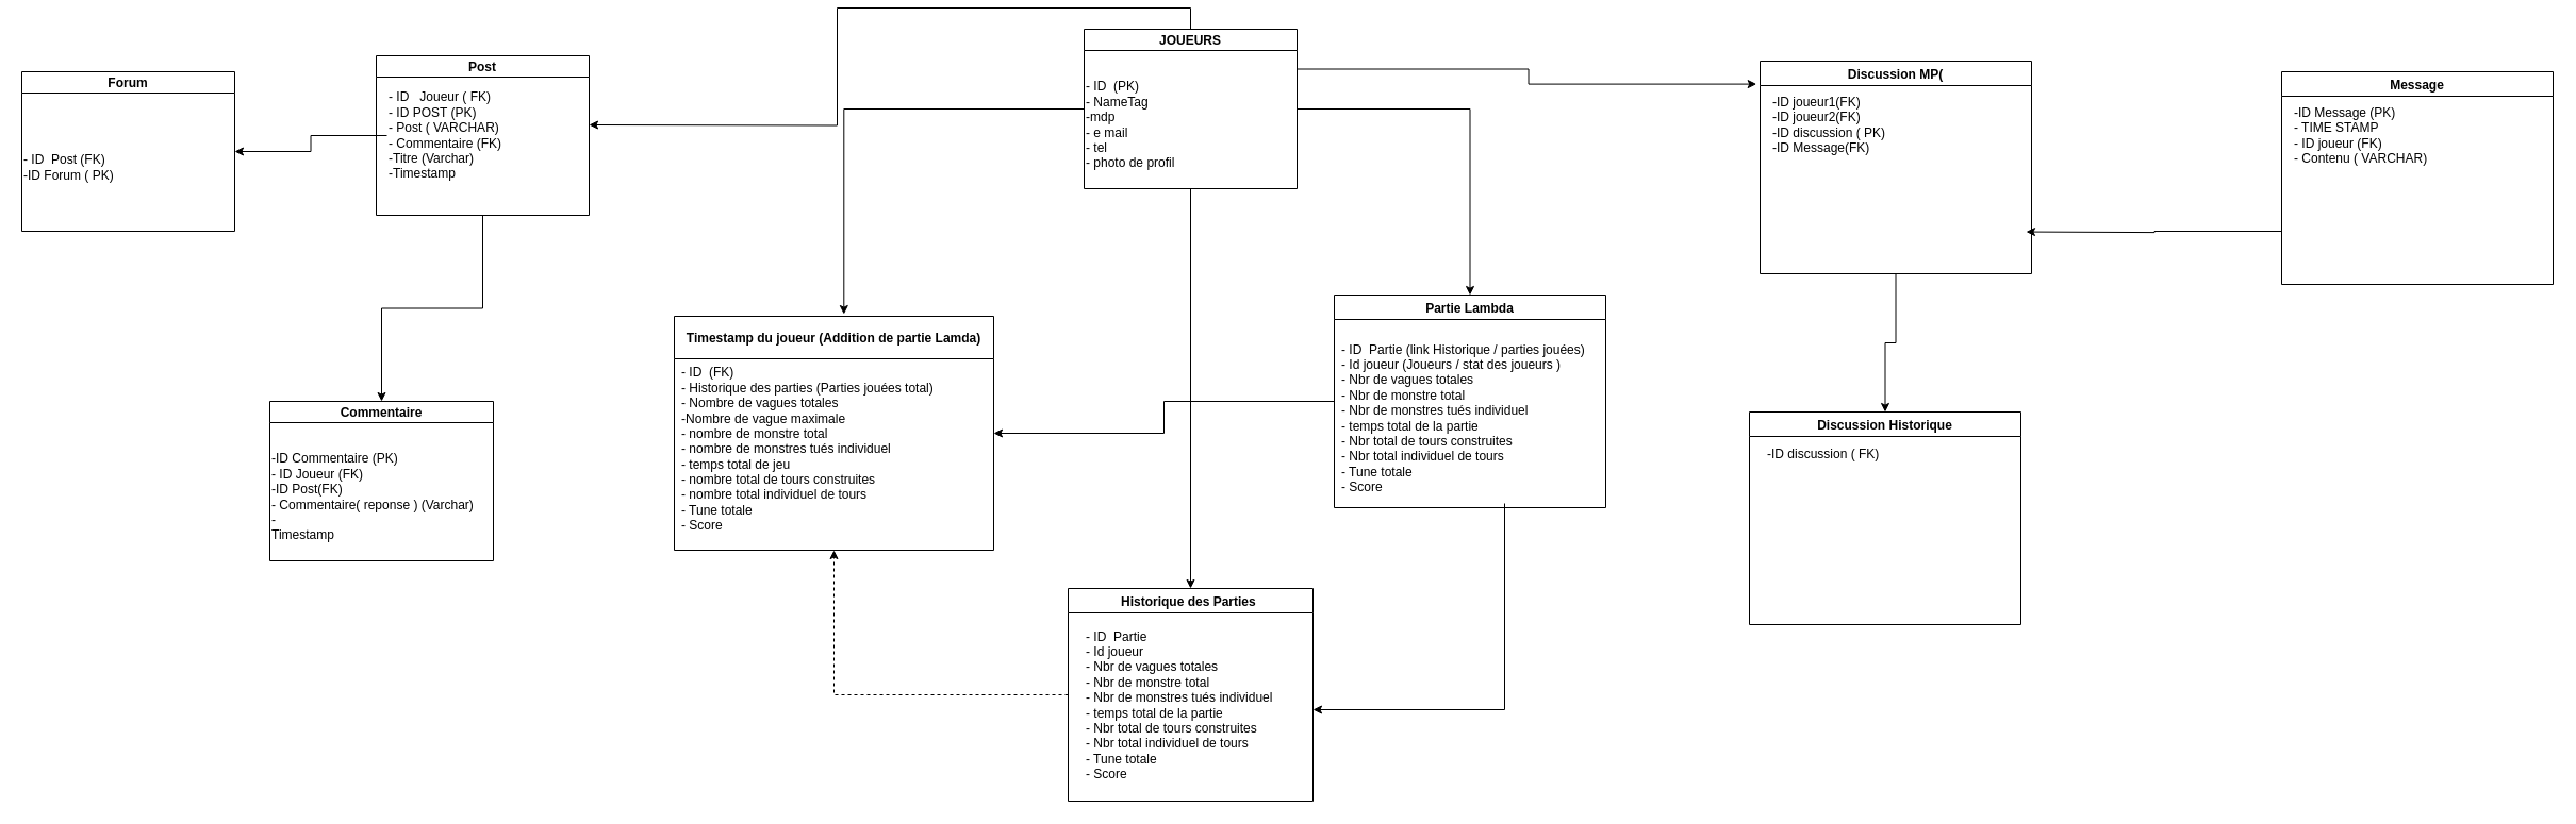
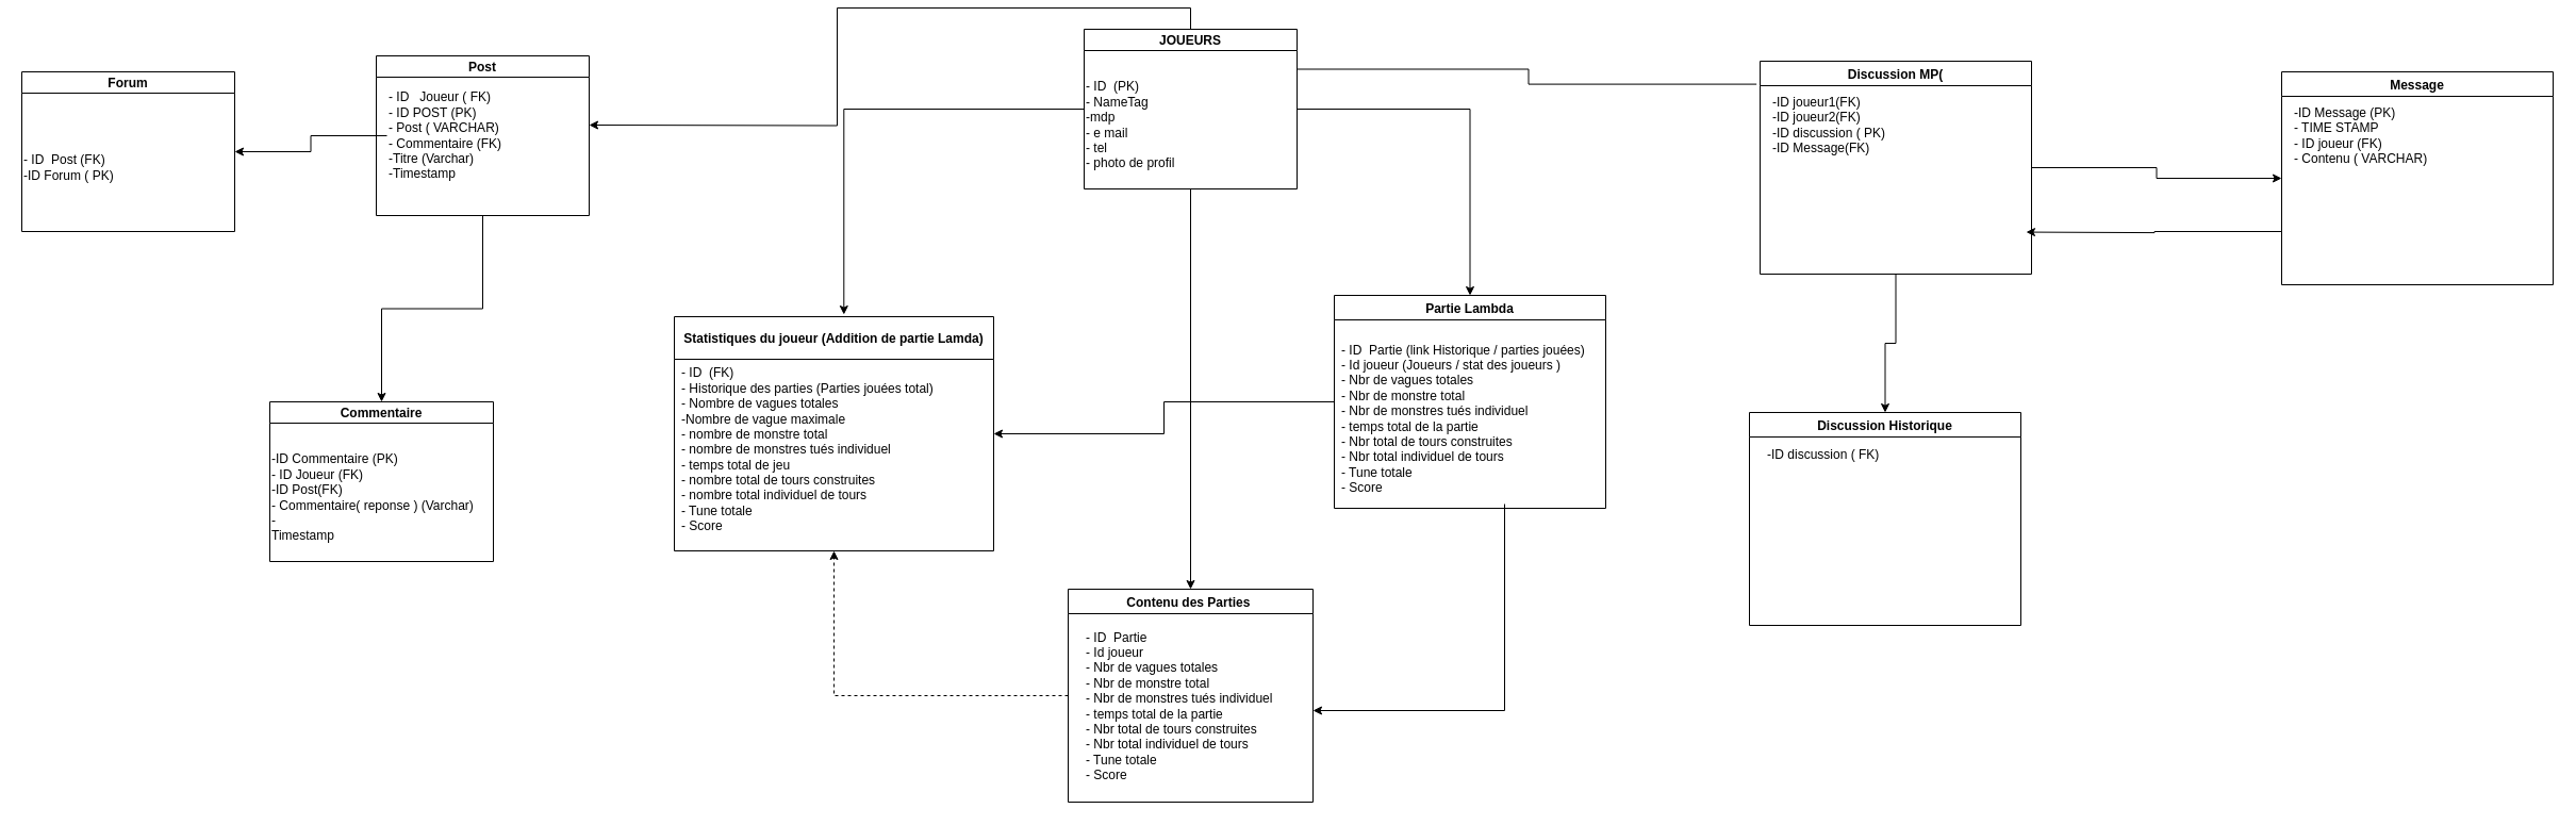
- <mxCell id="5" style="edgeStyle=orthogonalEdgeStyle;rounded=0;orthogonalLoop=1;jettySize=auto;html=1;exitX=1;exitY=0.25;exitDx=0;exitDy=0;entryX=-0.013;entryY=0.108;entryDx=0;entryDy=0;entryPerimeter=0;" edge="1" parent="1" source="7" target="20"><mxGeometry relative="1" as="geometry" /></mxCell>
+ <mxCell id="5" style="edgeStyle=orthogonalEdgeStyle;rounded=0;orthogonalLoop=1;jettySize=auto;html=1;exitX=1;exitY=0.25;exitDx=0;exitDy=0;entryX=-0.013;entryY=0.108;entryDx=0;entryDy=0;entryPerimeter=0;endArrow=none;" edge="1" parent="1" source="7" target="20"><mxGeometry relative="1" as="geometry" /></mxCell>
+ <mxCell id="19" style="edgeStyle=orthogonalEdgeStyle;rounded=0;orthogonalLoop=1;jettySize=auto;html=1;exitX=1;exitY=0.5;exitDx=0;exitDy=0;entryX=0;entryY=0.5;entryDx=0;entryDy=0;" edge="1" parent="1" source="20" target="25"><mxGeometry relative="1" as="geometry" /></mxCell>
- <mxCell id="9" value="Timestamp du joueur (Addition de partie Lamda)" style="swimlane;startSize=40;" parent="1" vertex="1"><mxGeometry y="290" width="300" height="220" as="geometry" x="633"><mxRectangle x="-90" y="-670" width="90" height="30" as="alternateBounds" /></mxGeometry></mxCell>
+ <mxCell id="9" value="Statistiques du joueur (Addition de partie Lamda)" style="swimlane;startSize=40;" parent="1" vertex="1"><mxGeometry y="290" width="300" height="220" as="geometry" x="633"><mxRectangle x="-90" y="-670" width="90" height="30" as="alternateBounds" /></mxGeometry></mxCell>
- <mxCell id="15" value="Historique des Parties " style="swimlane;" parent="1" vertex="1"><mxGeometry x="1003" y="546" width="230" height="200" as="geometry" /></mxCell>
+ <mxCell id="15" value="Contenu des Parties " style="swimlane;" parent="1" vertex="1"><mxGeometry x="1003" y="546" width="230" height="200" as="geometry" /></mxCell>
